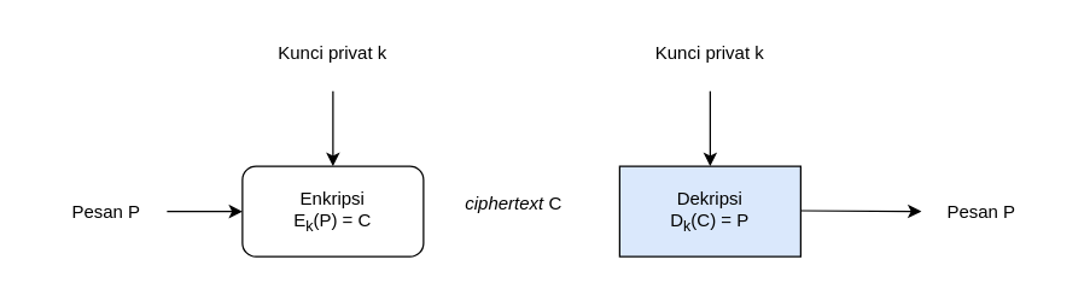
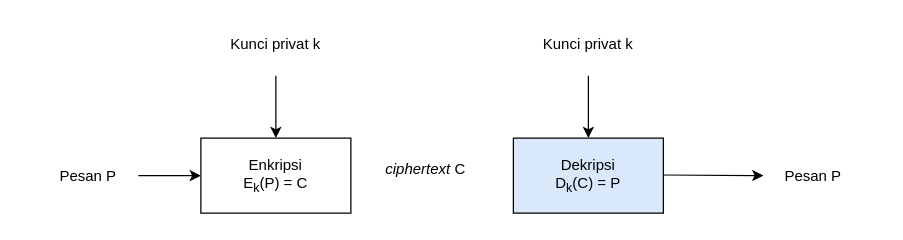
- <mxCell id="2" value="Enkripsi&lt;br&gt;E&lt;sub&gt;k&lt;/sub&gt;(P) = C" style="whiteSpace=wrap;html=1;rounded=1;" vertex="1" parent="1"><mxGeometry x="160" y="110" width="120" height="60" as="geometry" /></mxCell>
+ <mxCell id="2" value="Enkripsi&lt;br&gt;E&lt;sub&gt;k&lt;/sub&gt;(P) = C" style="rounded=0;whiteSpace=wrap;html=1;" vertex="1" parent="1"><mxGeometry x="160" y="110" width="120" height="60" as="geometry" /></mxCell>
